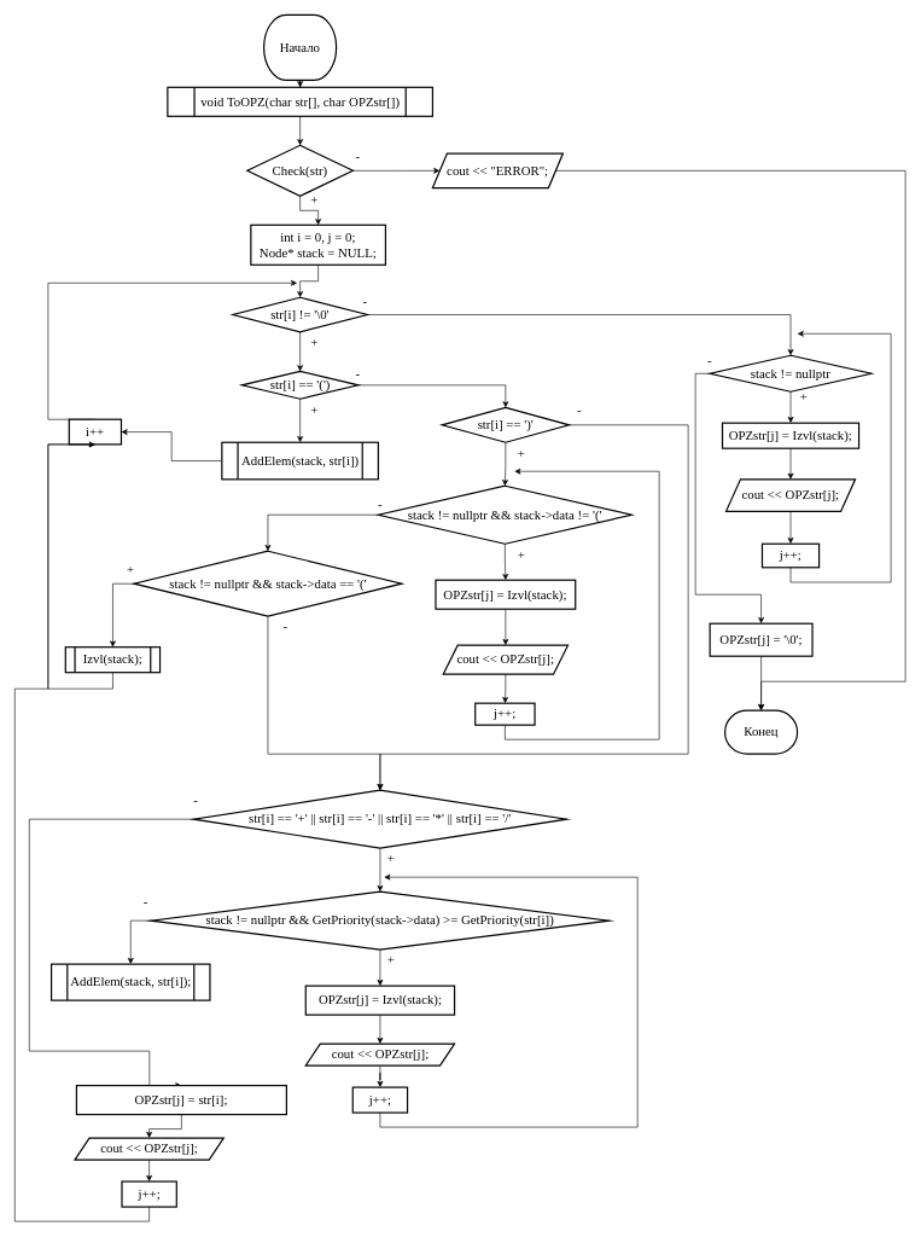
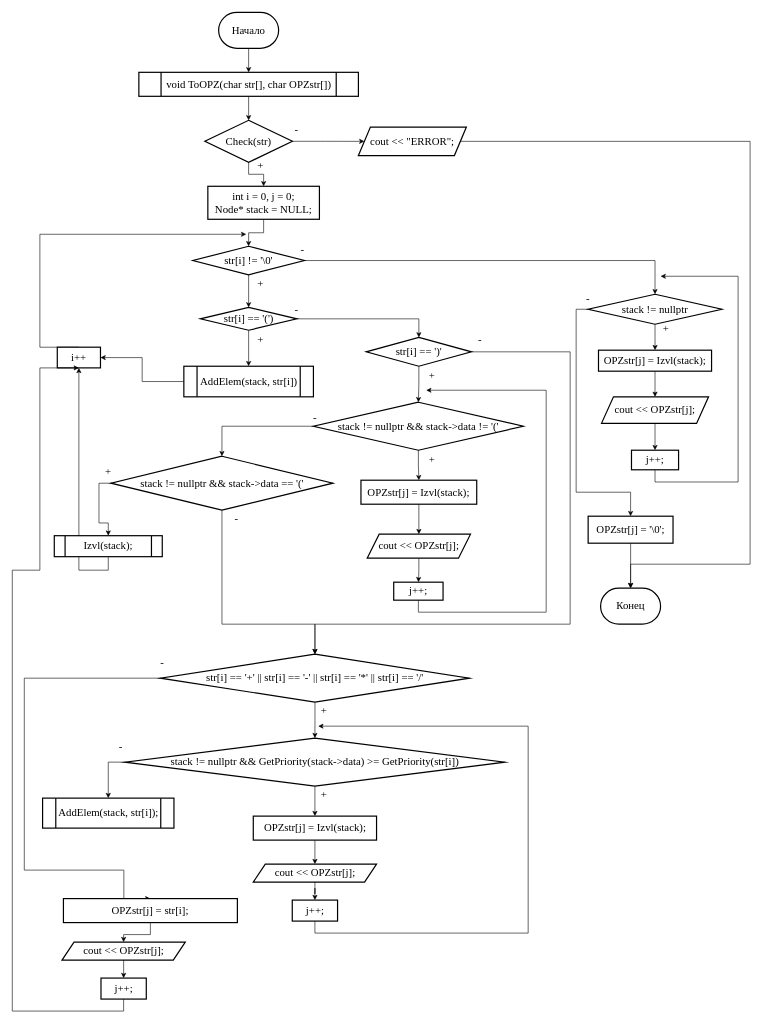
- <mxCell id="3" value="Начало" style="strokeWidth=2;html=1;shape=mxgraph.flowchart.terminator;whiteSpace=wrap;fontSize=18;fontFamily=Times New Roman;" vertex="1" parent="1"><mxGeometry x="364" y="20" width="100" height="90" as="geometry" /></mxCell>
+ <mxCell id="3" value="Начало" style="strokeWidth=2;html=1;shape=mxgraph.flowchart.terminator;whiteSpace=wrap;fontSize=18;fontFamily=Times New Roman;" vertex="1" parent="1"><mxGeometry x="364" y="20" width="100" height="60" as="geometry" /></mxCell>
- <mxCell id="46" value="Izvl(stack);" style="shape=process;whiteSpace=wrap;html=1;backgroundOutline=1;fontSize=18;fontFamily=Times New Roman;strokeWidth=2;" vertex="1" parent="1"><mxGeometry x="90" y="892.5" width="130.5" height="35" as="geometry" /></mxCell>
+ <mxCell id="46" value="Izvl(stack);" style="shape=process;whiteSpace=wrap;html=1;backgroundOutline=1;fontSize=18;fontFamily=Times New Roman;strokeWidth=2;" vertex="1" parent="1"><mxGeometry x="90" y="892.5" width="180" height="35" as="geometry" /></mxCell>
